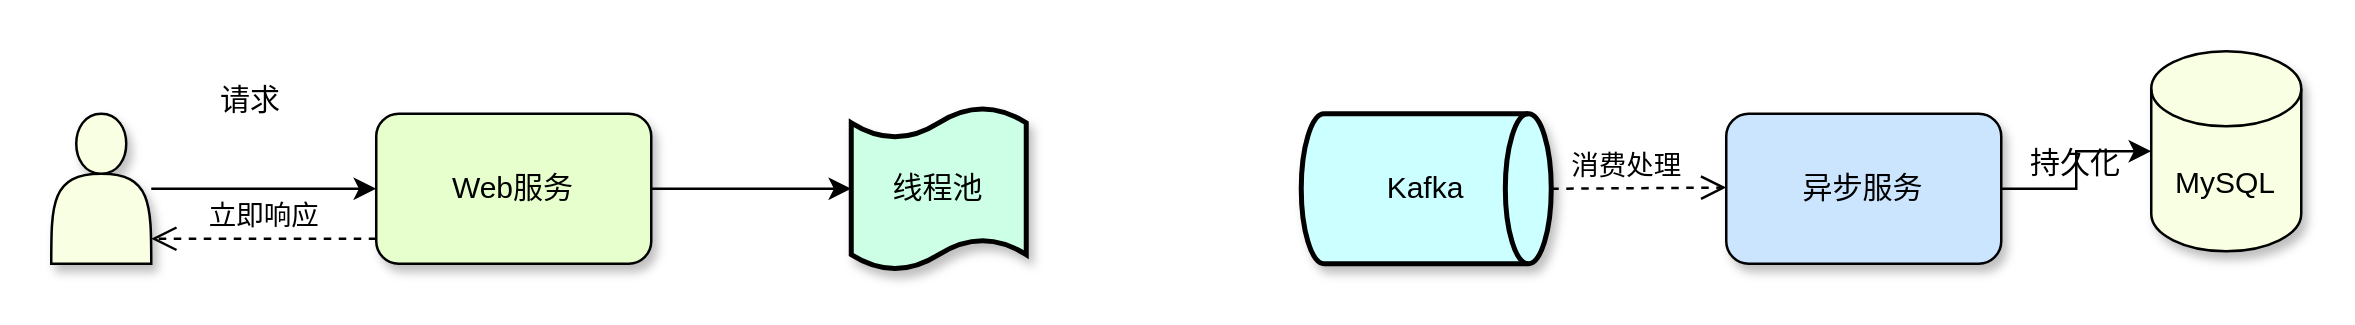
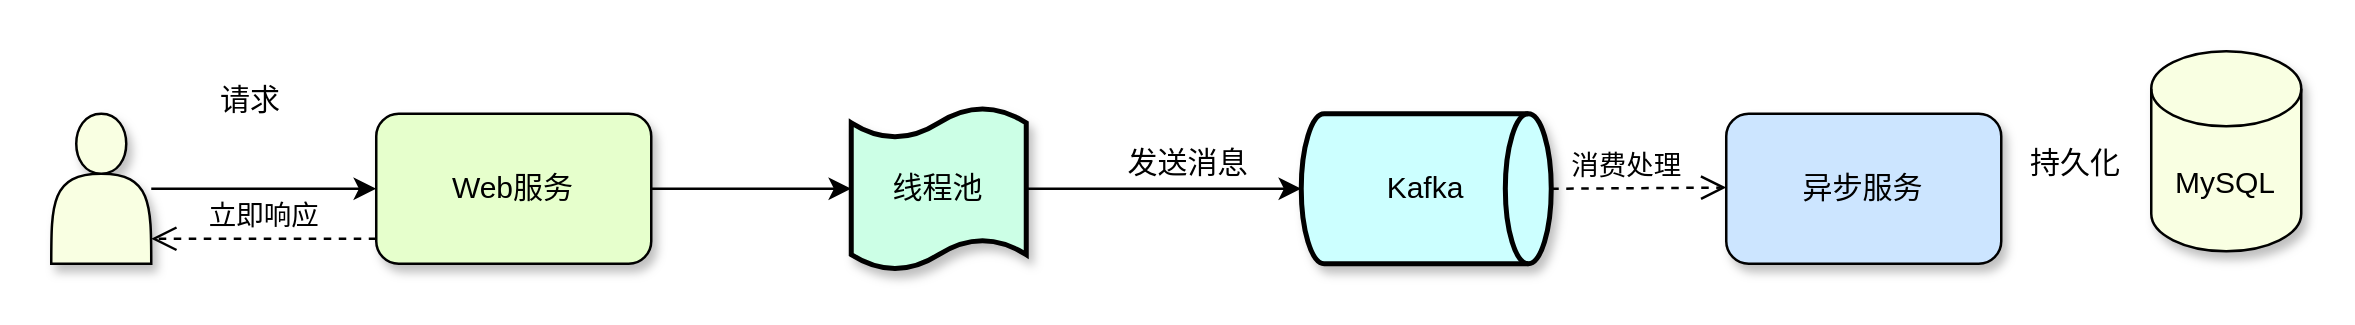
+ <mxCell id="13" value="发送消息" style="text;strokeColor=none;align=center;fillColor=none;html=1;verticalAlign=middle;whiteSpace=wrap;rounded=0;" vertex="1" parent="1"><mxGeometry x="450" y="55" width="50" height="20" as="geometry" /></mxCell>
- <mxCell id="14" style="edgeStyle=orthogonalEdgeStyle;rounded=0;orthogonalLoop=1;jettySize=auto;html=1;entryX=0;entryY=0.5;entryDx=0;entryDy=0;entryPerimeter=0;" edge="1" parent="1" source="8" target="9"><mxGeometry relative="1" as="geometry" /></mxCell>
+ <mxCell id="12" style="edgeStyle=orthogonalEdgeStyle;rounded=0;orthogonalLoop=1;jettySize=auto;html=1;entryX=0;entryY=0.5;entryDx=0;entryDy=0;entryPerimeter=0;" edge="1" parent="1" source="6" target="7"><mxGeometry relative="1" as="geometry" /></mxCell>
